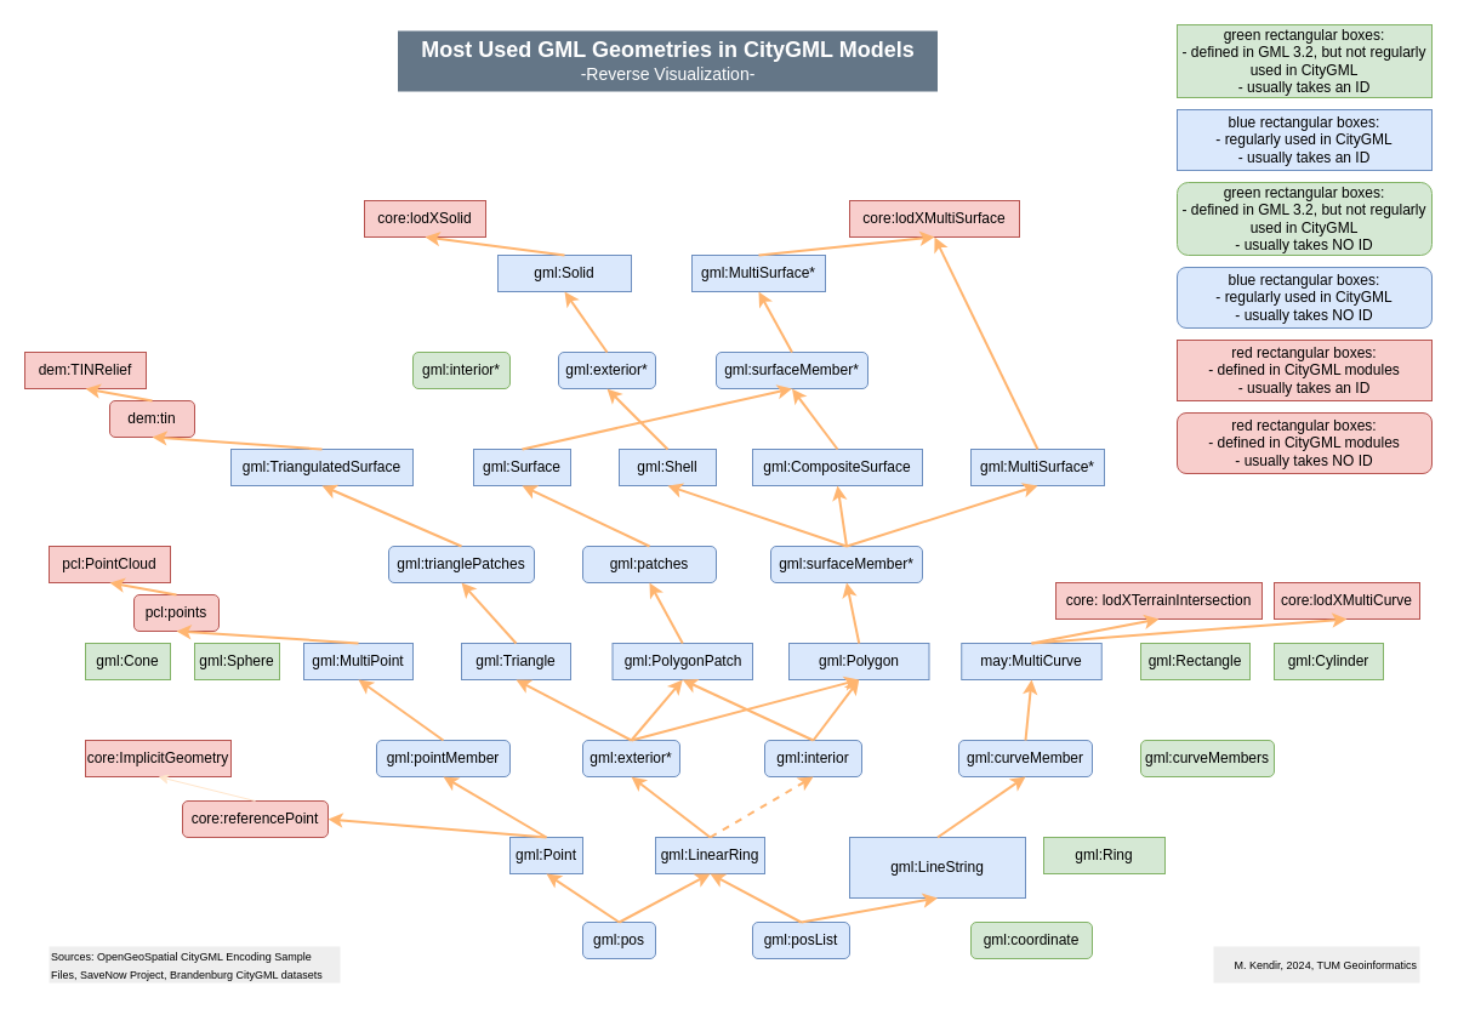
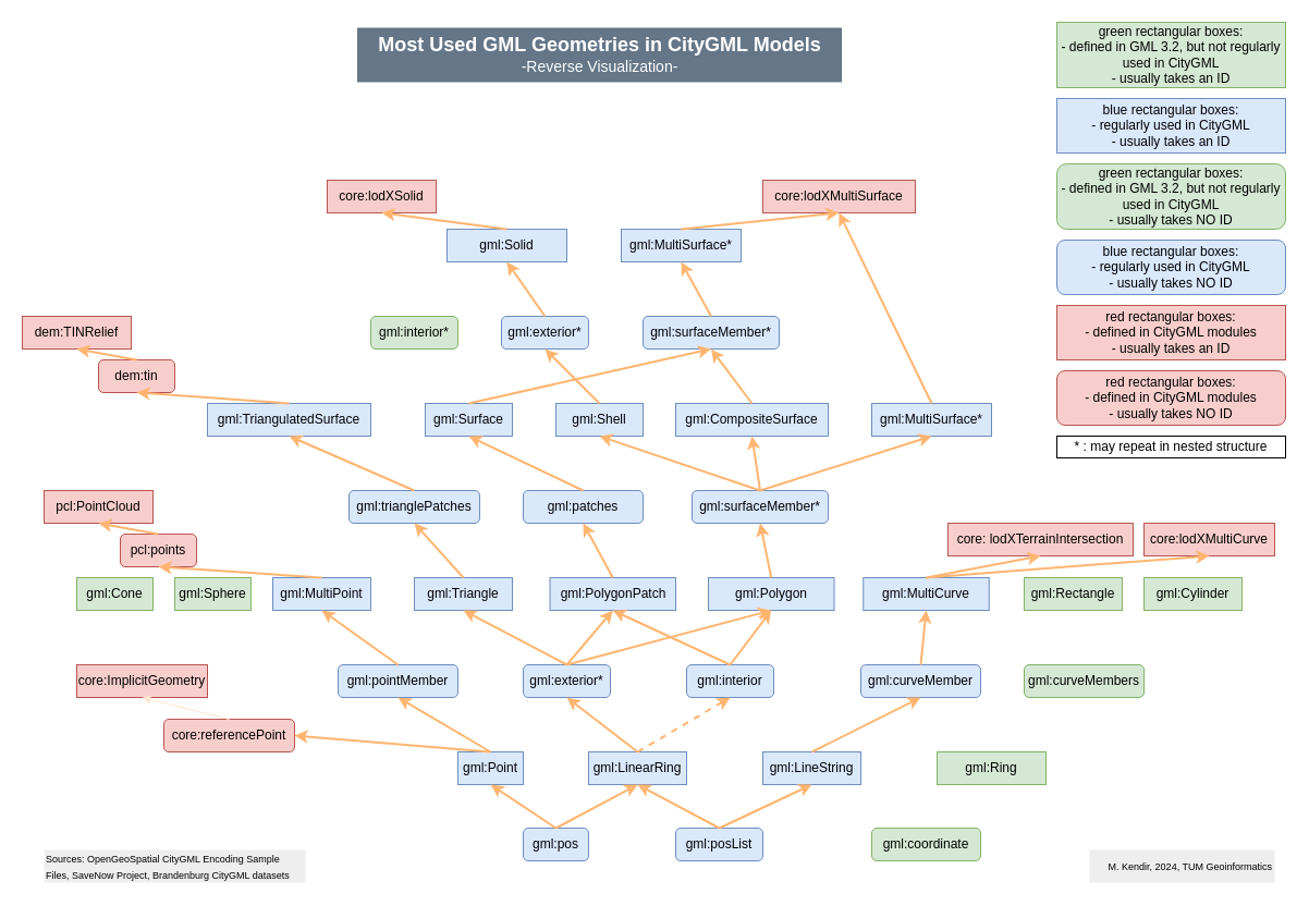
+ <mxCell id="91" value="* : may repeat in nested structure" style="rounded=0;whiteSpace=wrap;html=1;" vertex="1" parent="1"><mxGeometry x="970" y="400" width="210" height="20" as="geometry" /></mxCell>
- <mxCell id="33" value="may:MultiCurve" style="rounded=0;whiteSpace=wrap;html=1;fillColor=#dae8fc;strokeColor=#6c8ebf;" vertex="1" parent="1"><mxGeometry x="792.25" y="530" width="115.5" height="30" as="geometry" /></mxCell>
+ <mxCell id="33" value="gml:MultiCurve" style="rounded=0;whiteSpace=wrap;html=1;fillColor=#dae8fc;strokeColor=#6c8ebf;" vertex="1" parent="1"><mxGeometry x="792.25" y="530" width="115.5" height="30" as="geometry" /></mxCell>
- <mxCell id="9" value="gml:LineString" style="rounded=0;whiteSpace=wrap;html=1;fillColor=#dae8fc;strokeColor=#6c8ebf;" vertex="1" parent="1"><mxGeometry x="700" y="690" width="145" height="50" as="geometry" /></mxCell>
+ <mxCell id="9" value="gml:LineString" style="rounded=0;whiteSpace=wrap;html=1;fillColor=#dae8fc;strokeColor=#6c8ebf;" vertex="1" parent="1"><mxGeometry x="700" y="690" width="90" height="30" as="geometry" /></mxCell>
